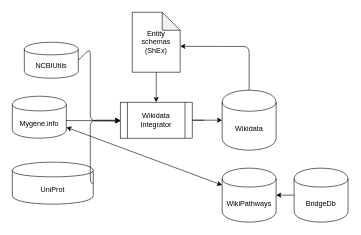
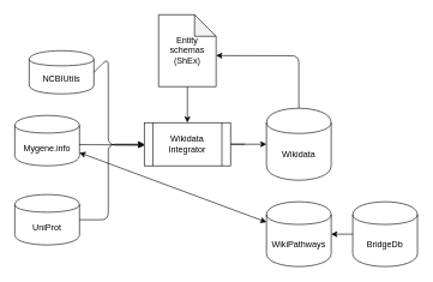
- <mxCell id="7" value="UniProt" style="shape=cylinder;whiteSpace=wrap;html=1;boundedLbl=1;backgroundOutline=1;" parent="1" vertex="1"><mxGeometry x="20" y="270" width="135" height="70" as="geometry" /></mxCell>
+ <mxCell id="7" value="UniProt" style="shape=cylinder;whiteSpace=wrap;html=1;boundedLbl=1;backgroundOutline=1;" parent="1" vertex="1"><mxGeometry x="20" y="270" width="90" height="70" as="geometry" /></mxCell>
